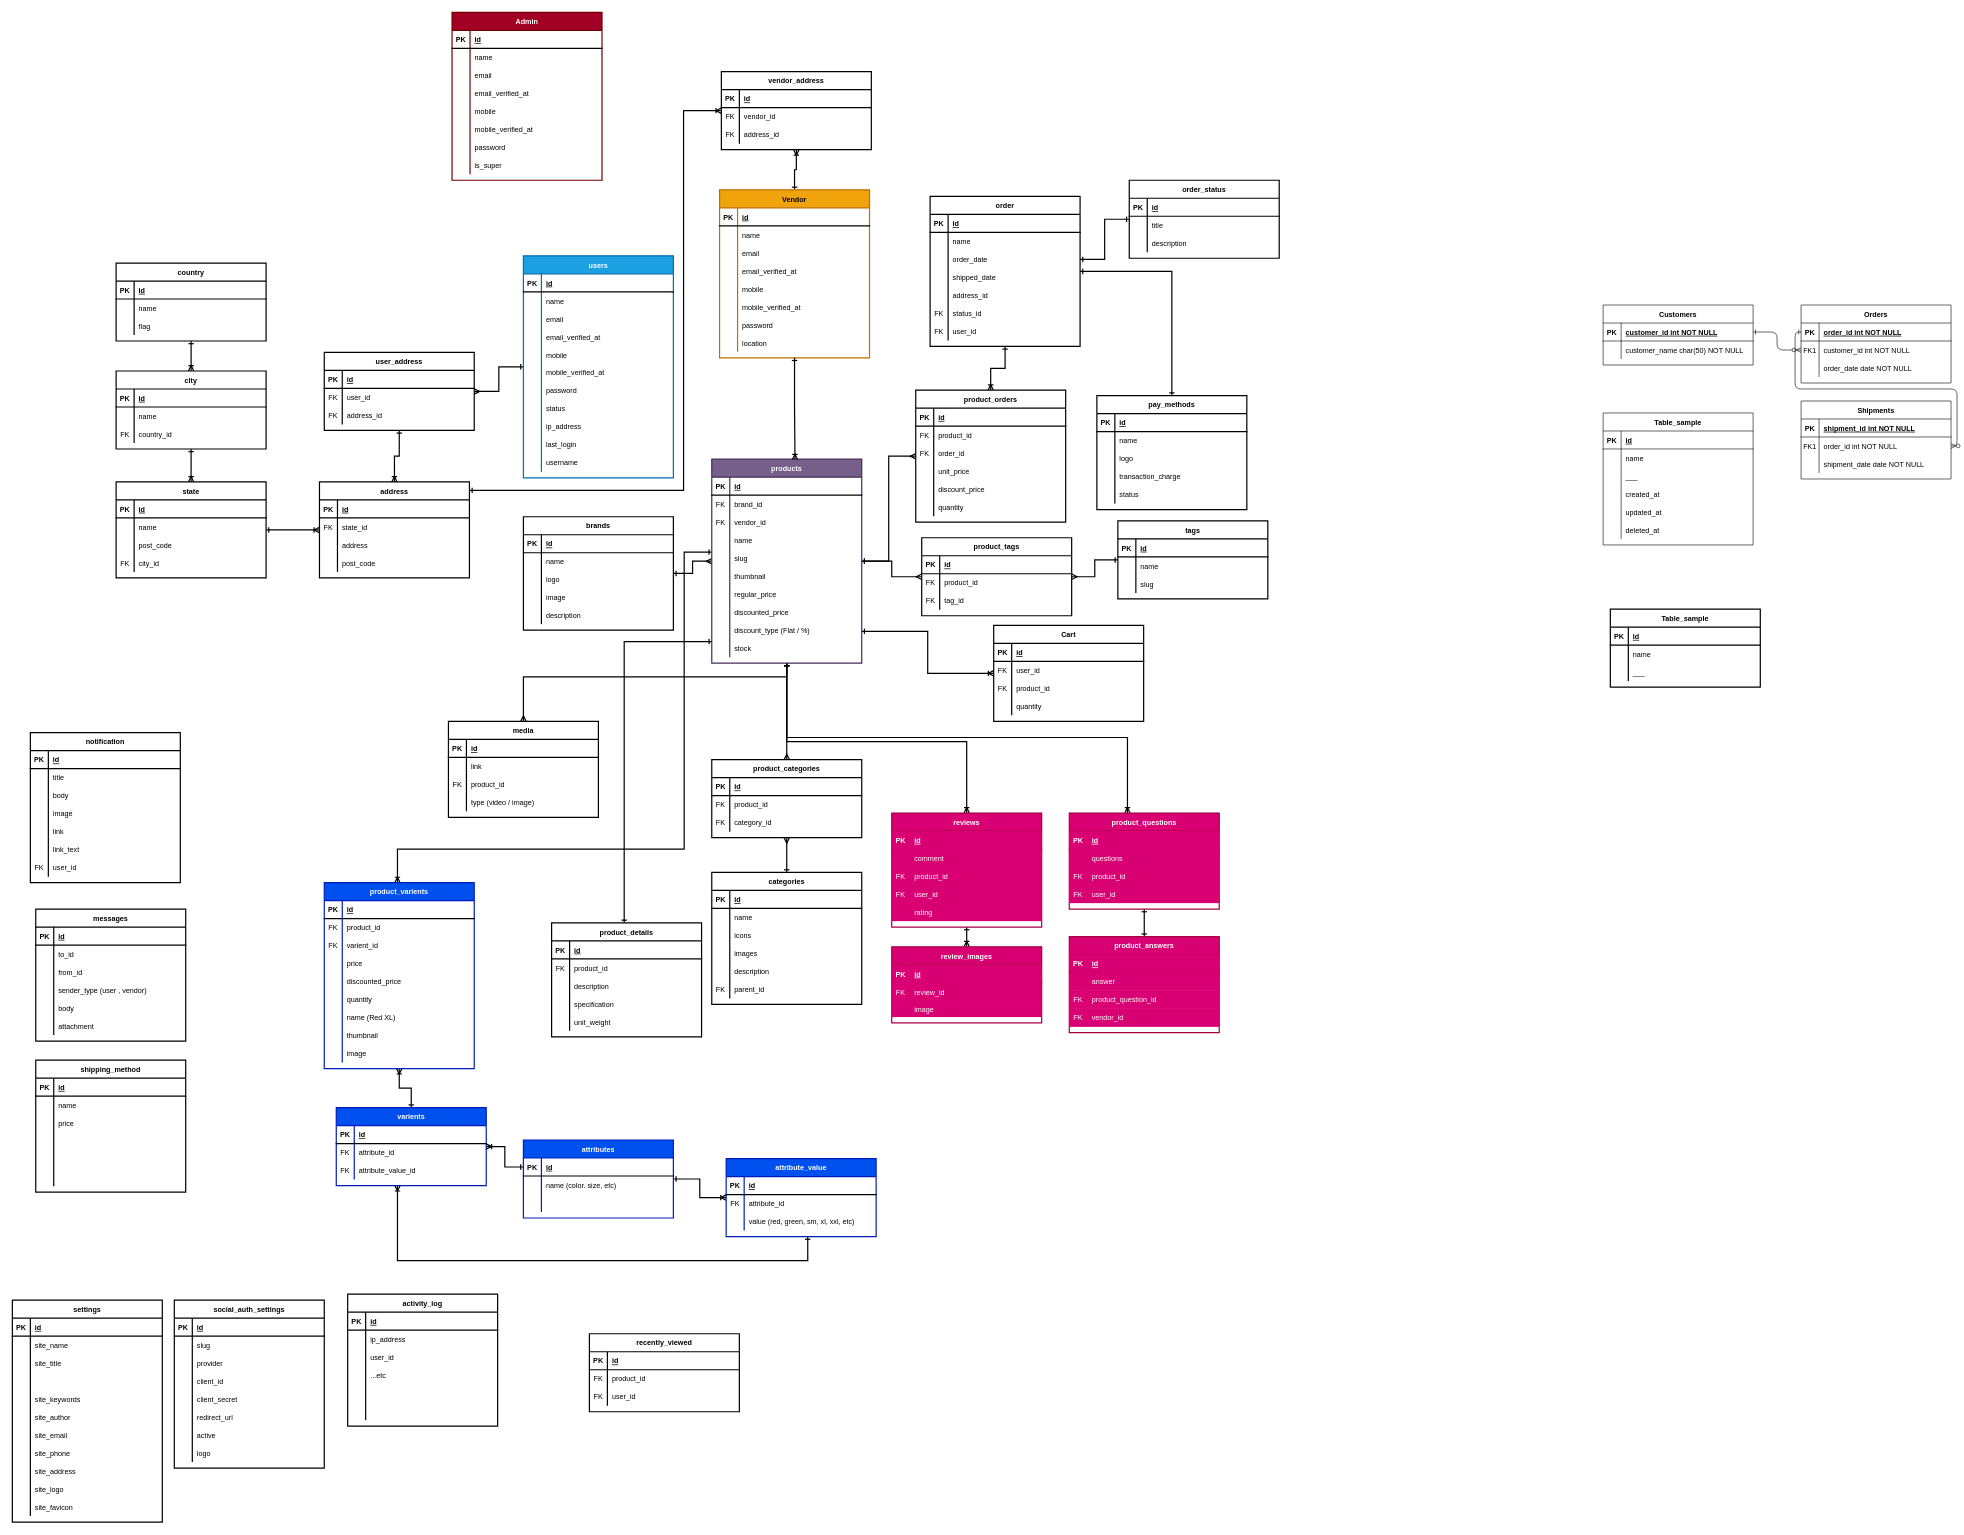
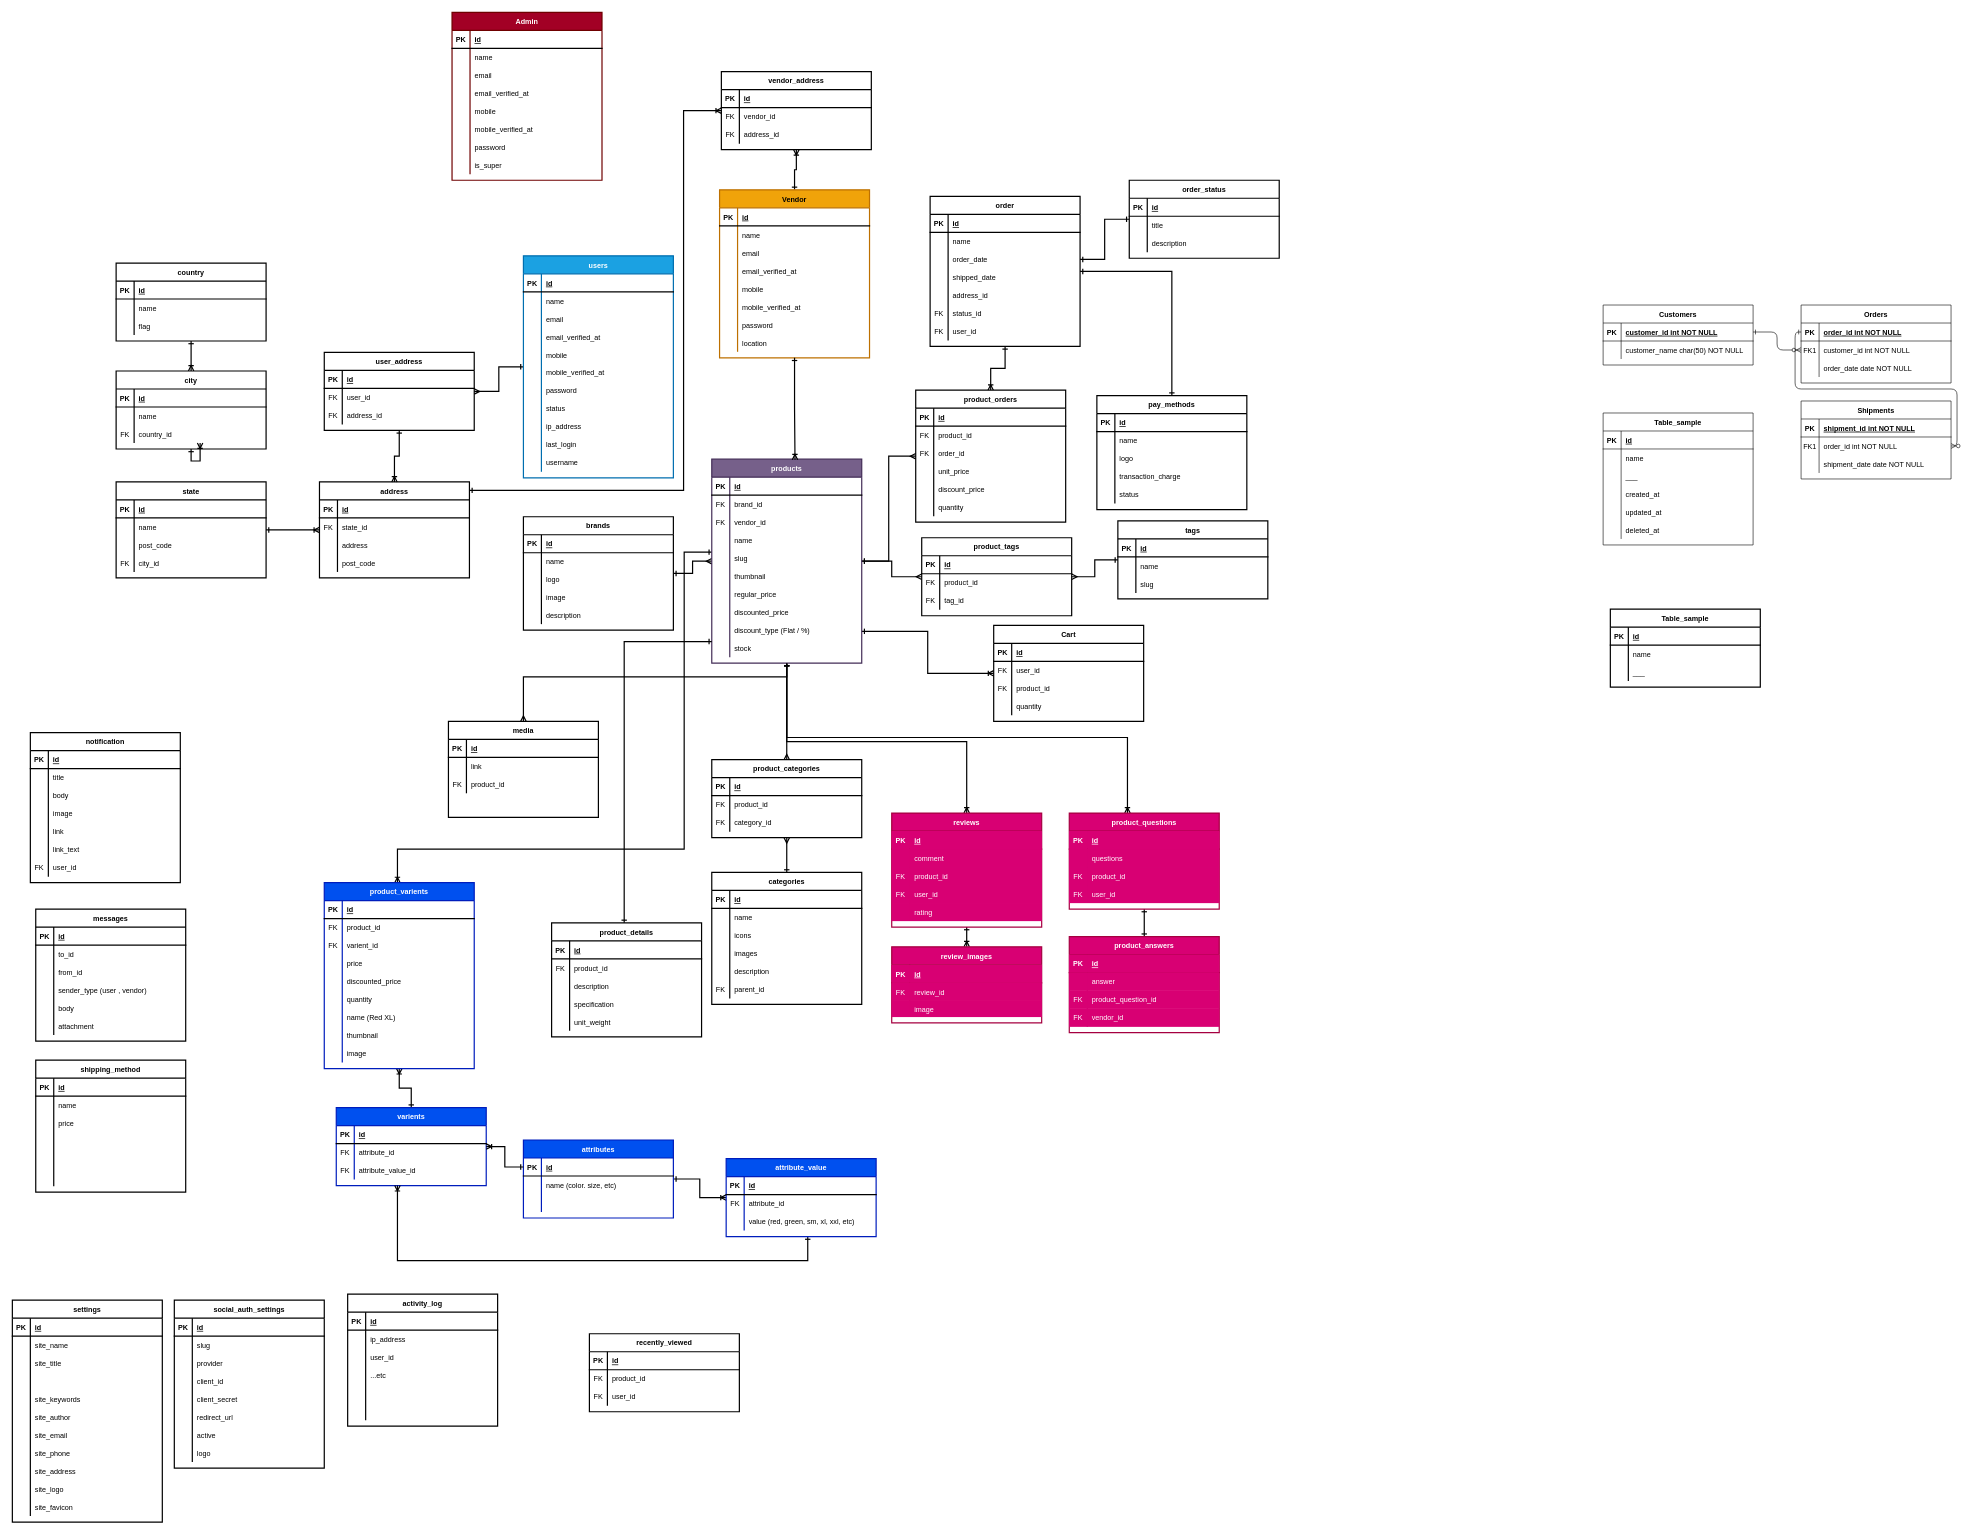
- <mxCell id="308" style="edgeStyle=orthogonalEdgeStyle;rounded=0;orthogonalLoop=1;jettySize=auto;html=1;startArrow=ERone;startFill=0;endArrow=ERoneToMany;endFill=0;strokeWidth=2;" parent="1" source="309" target="320" edge="1"><mxGeometry relative="1" as="geometry" /></mxCell>
+ <mxCell id="308" style="edgeStyle=orthogonalEdgeStyle;rounded=0;orthogonalLoop=1;jettySize=auto;html=1;startArrow=ERone;startFill=0;endArrow=ERoneToMany;endFill=0;strokeWidth=2;" parent="1" source="309" target="318" edge="1"><mxGeometry relative="1" as="geometry" /></mxCell>
- <mxCell id="264" value="type (video / image)" style="shape=partialRectangle;overflow=hidden;connectable=0;fillColor=none;top=0;left=0;bottom=0;right=0;align=left;spacingLeft=6;strokeWidth=2;" parent="262" vertex="1"><mxGeometry x="30" width="220" height="30" as="geometry"><mxRectangle width="220" height="30" as="alternateBounds" /></mxGeometry></mxCell>
